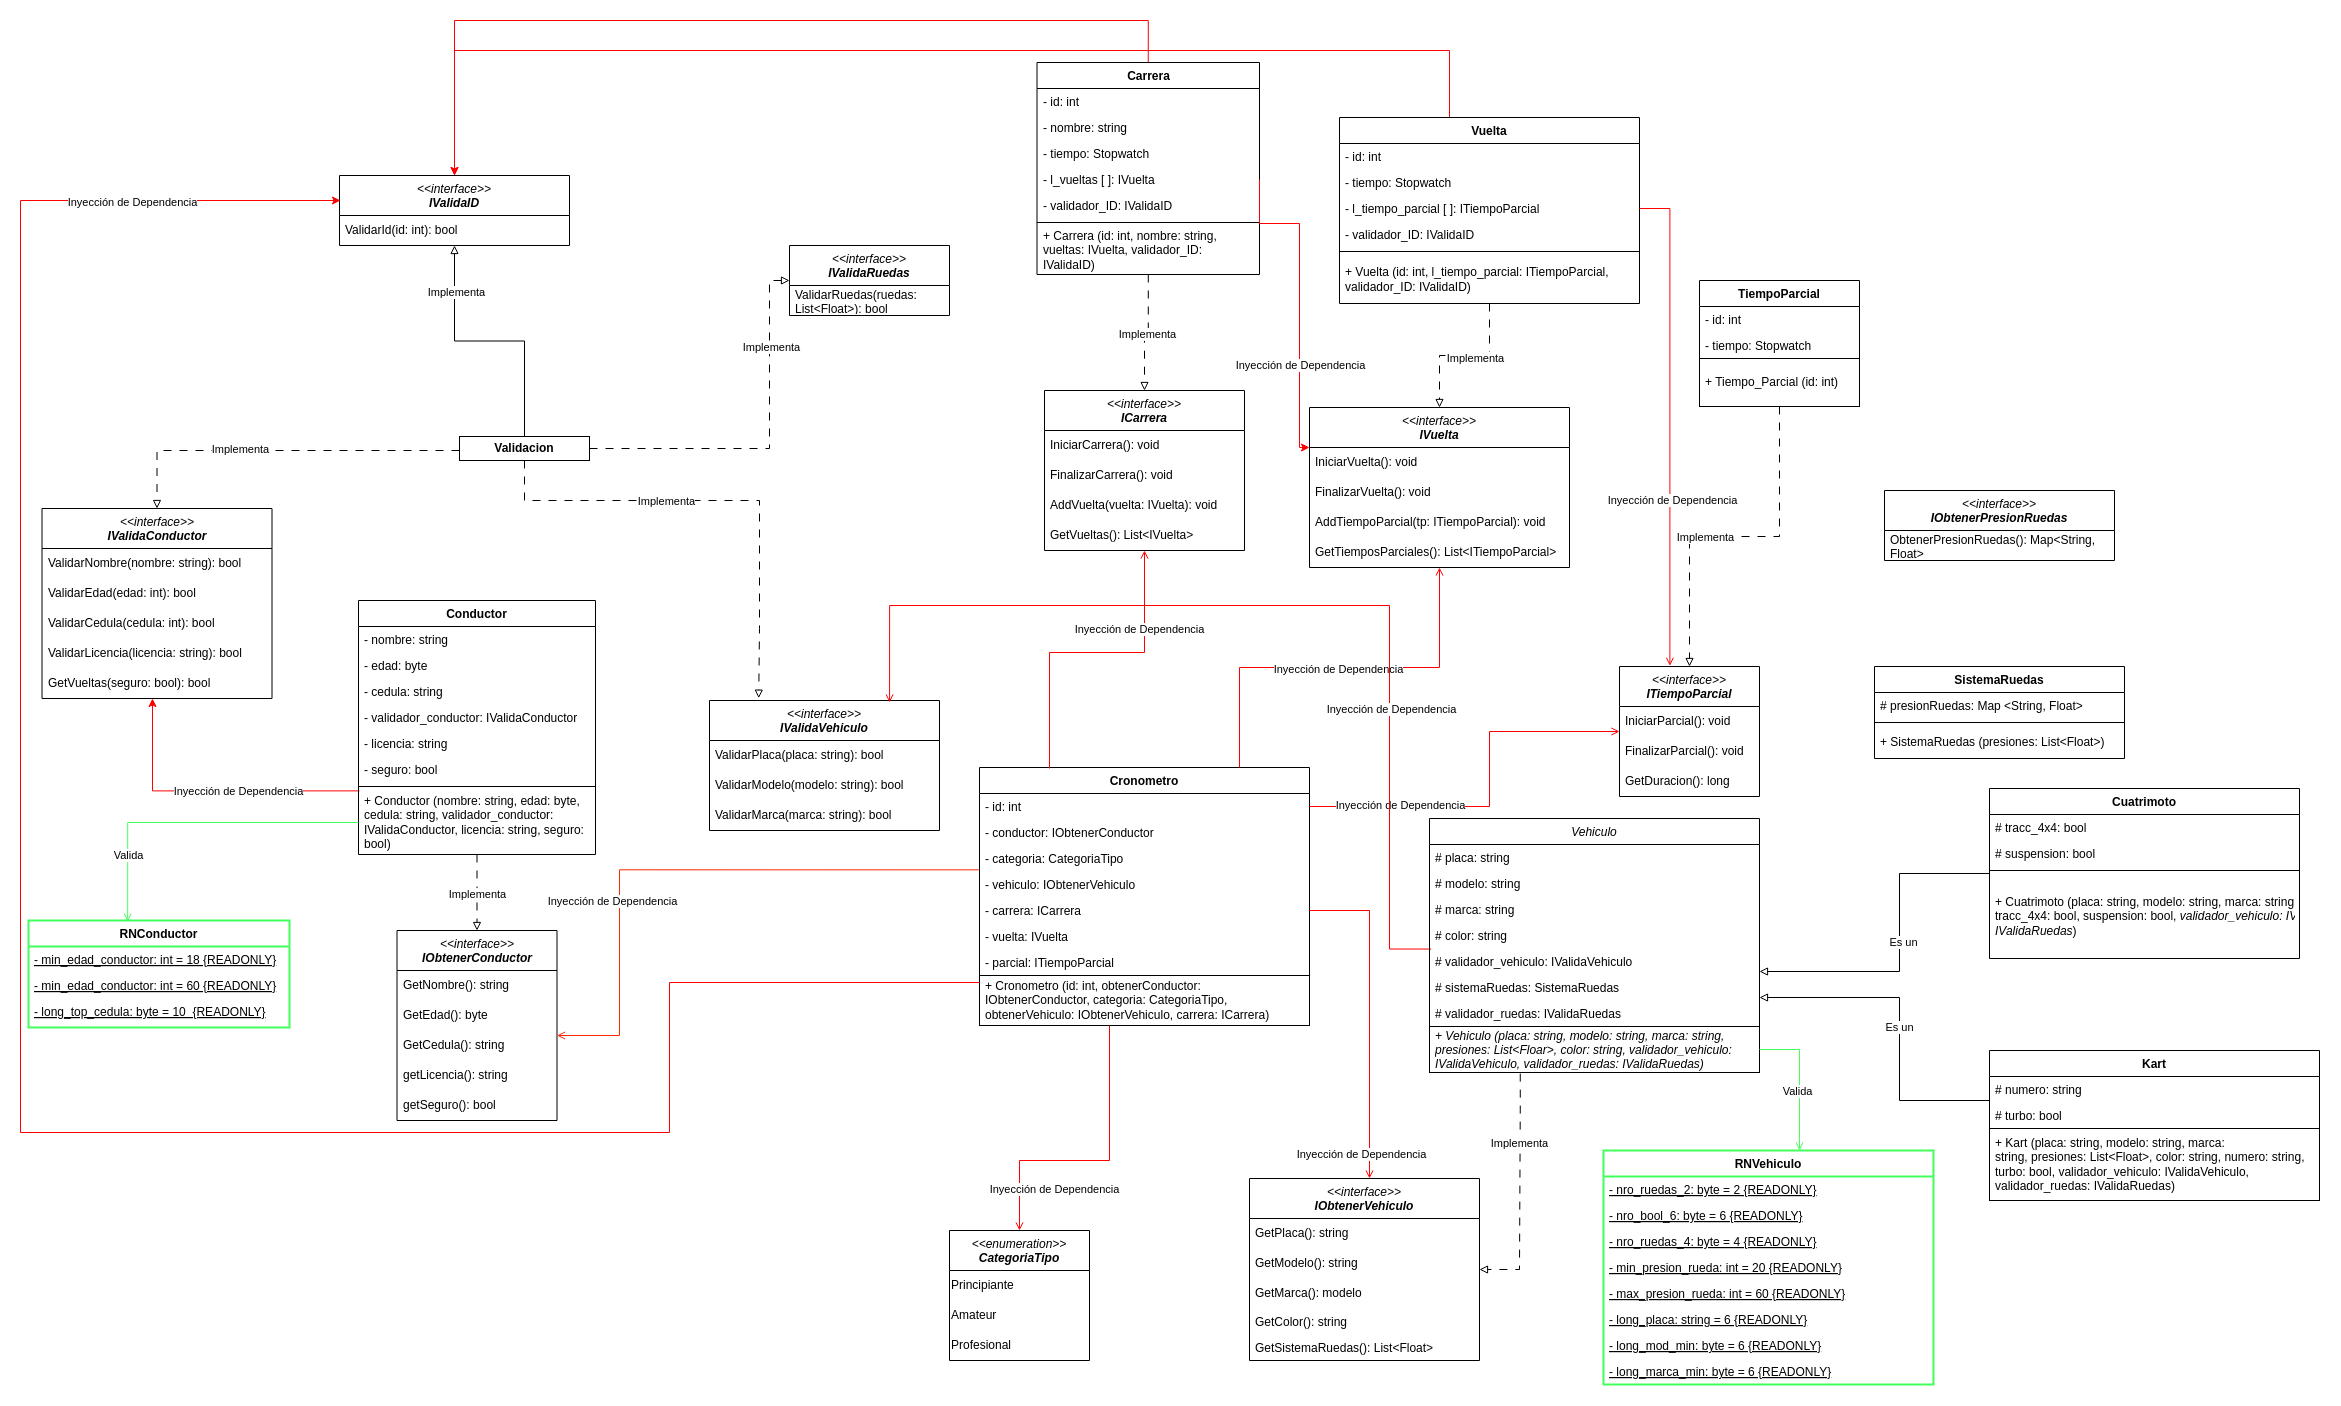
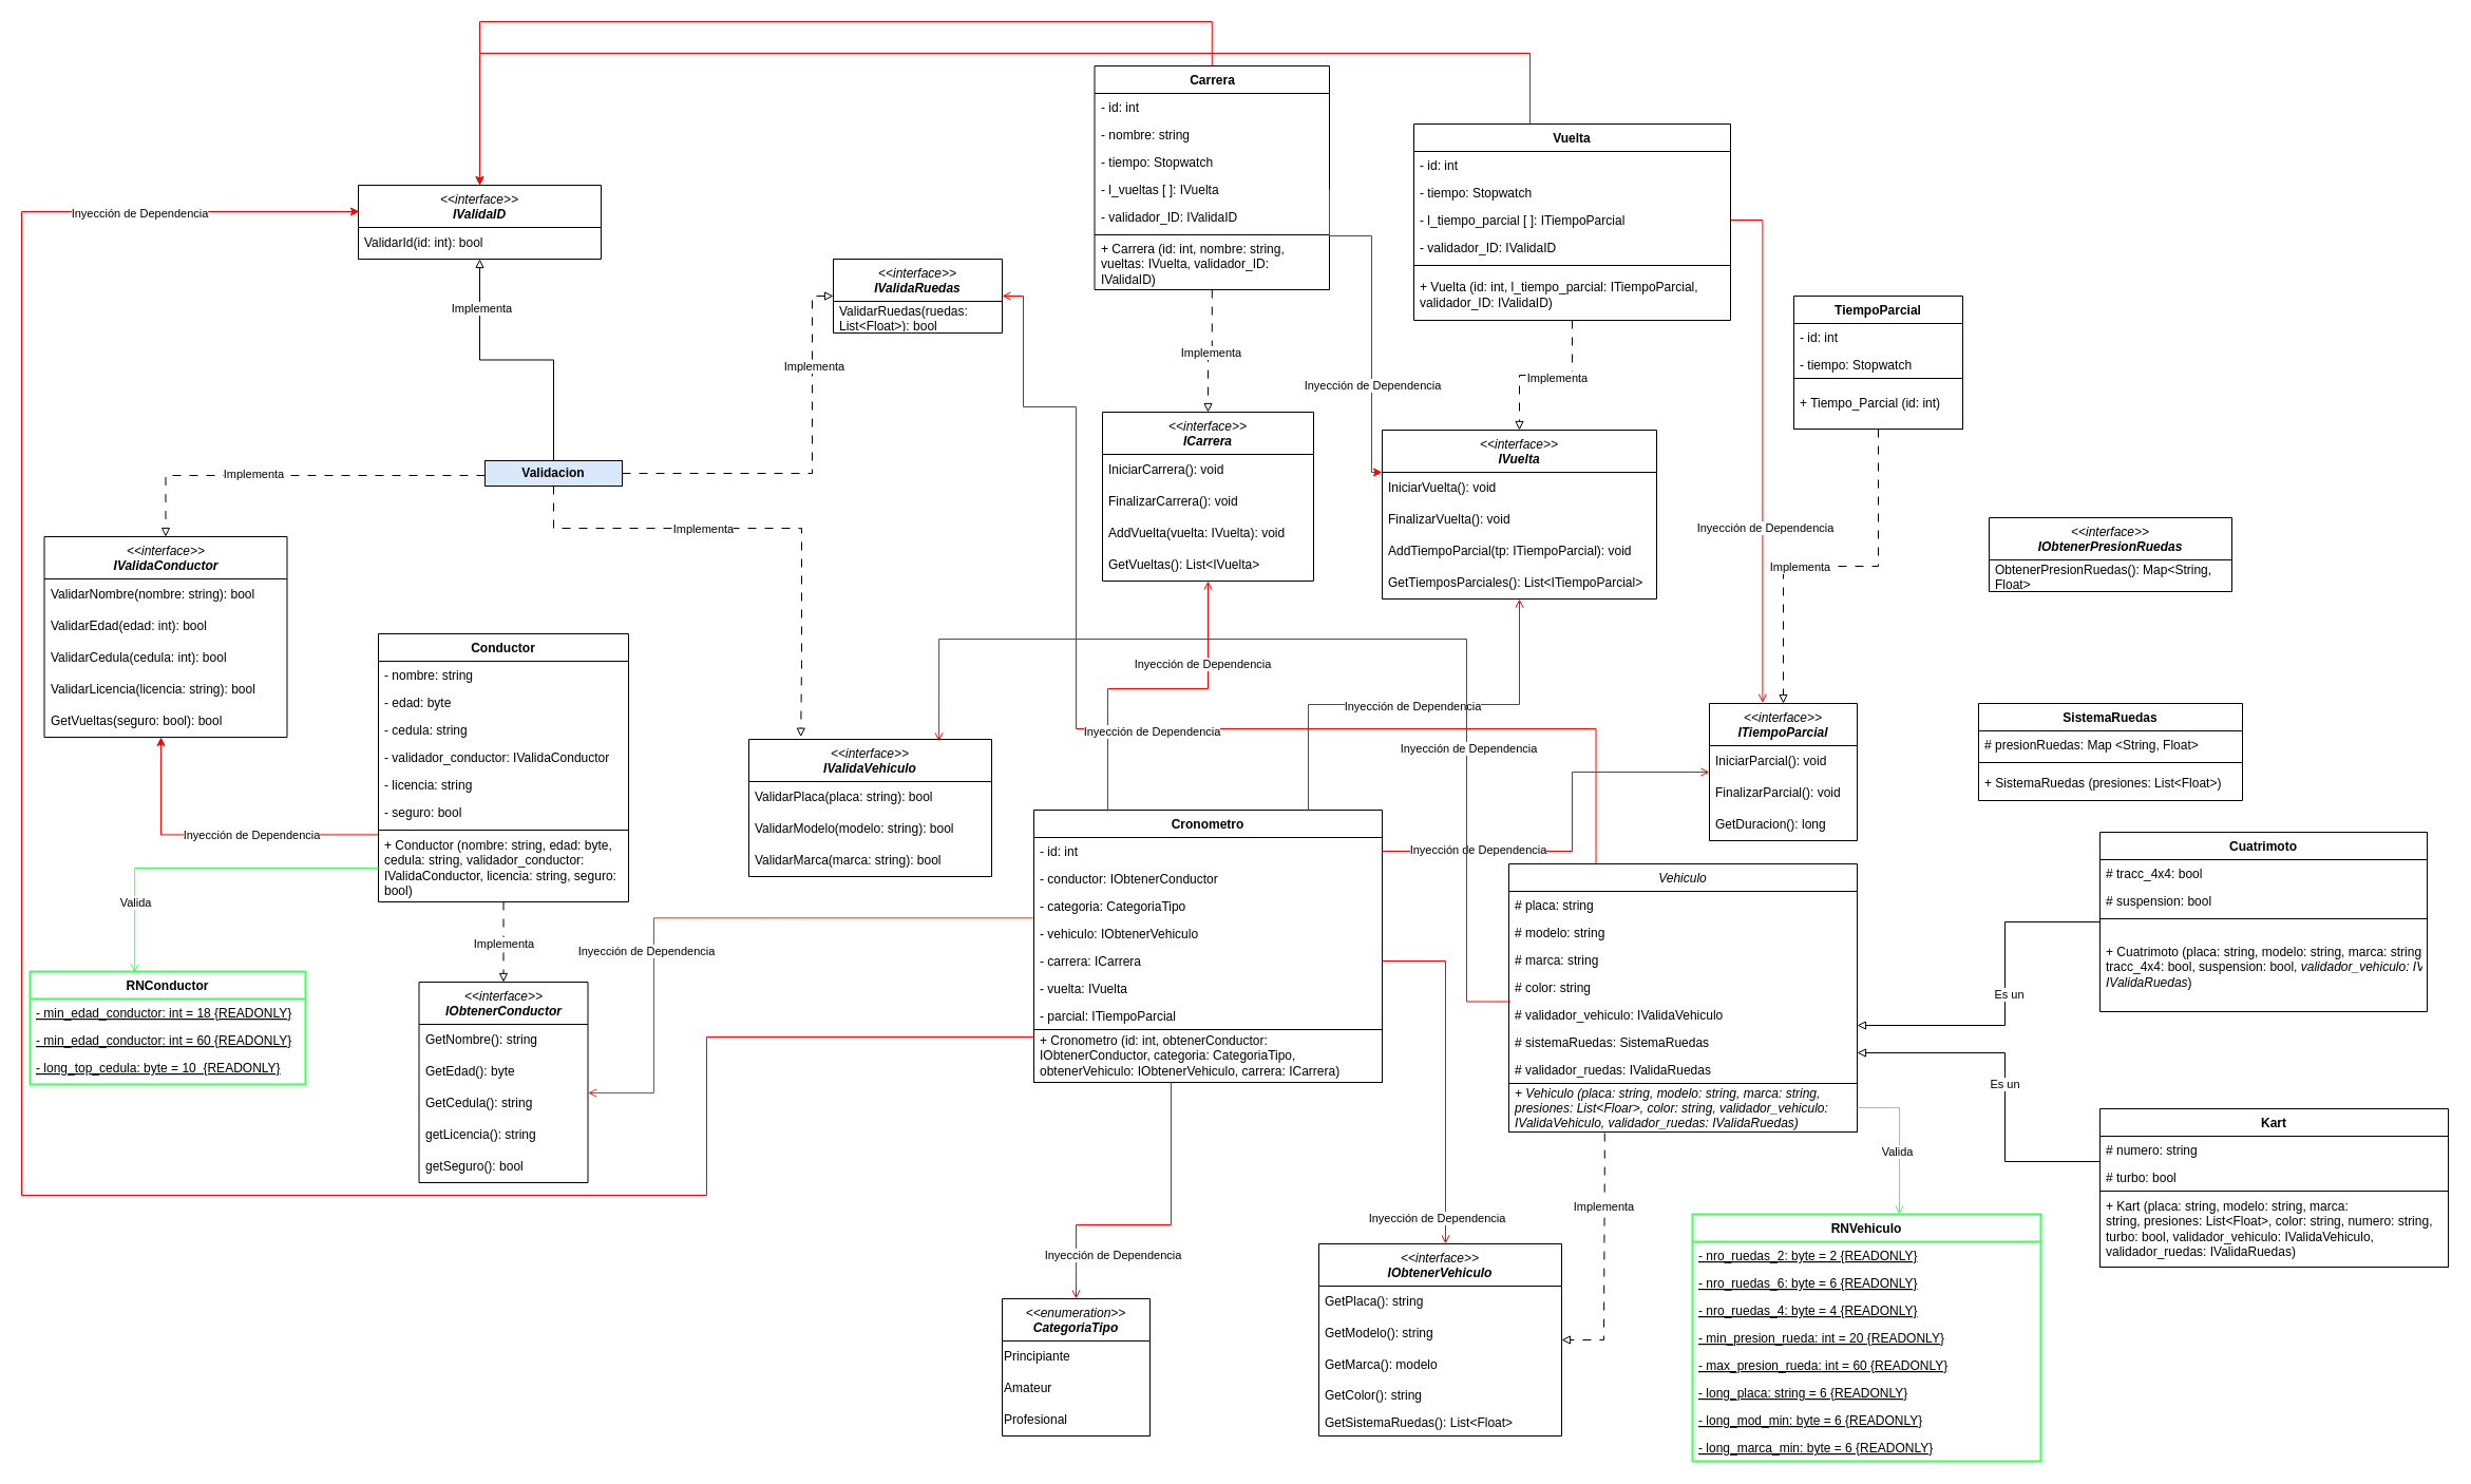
- <mxCell id="74" value="&lt;b&gt;Validacion&lt;/b&gt;" style="rounded=0;whiteSpace=wrap;html=1;" parent="1" vertex="1"><mxGeometry x="459" y="436" width="130" height="24" as="geometry" /></mxCell>
+ <mxCell id="74" value="&lt;b&gt;Validacion&lt;/b&gt;" style="rounded=0;whiteSpace=wrap;html=1;fillColor=#dae8fc;" parent="1" vertex="1"><mxGeometry x="459" y="436" width="130" height="24" as="geometry" /></mxCell>
+ <mxCell id="121" style="edgeStyle=orthogonalEdgeStyle;rounded=0;orthogonalLoop=1;jettySize=auto;html=1;exitX=0.25;exitY=0;exitDx=0;exitDy=0;entryX=1;entryY=0.5;entryDx=0;entryDy=0;strokeColor=#FF0000;endArrow=open;endFill=0;" parent="1" source="112" target="123" edge="1"><mxGeometry relative="1" as="geometry"><mxPoint x="1029" y="720" as="sourcePoint" /><Array as="points"><mxPoint x="1512" y="690" /><mxPoint x="1019" y="690" /><mxPoint x="1019" y="385" /><mxPoint x="969" y="385" /><mxPoint x="969" y="280" /></Array></mxGeometry></mxCell>
+ <mxCell id="122" value="Inyección de Dependencia" style="edgeLabel;html=1;align=center;verticalAlign=middle;resizable=0;points=[];" parent="121" vertex="1" connectable="0"><mxGeometry x="-0.002" y="2" relative="1" as="geometry"><mxPoint as="offset" /></mxGeometry></mxCell>
- <mxCell id="156" value="- nro_bool_6: byte = 6 {READONLY}" style="text;align=left;verticalAlign=top;spacingLeft=4;spacingRight=4;overflow=hidden;rotatable=0;points=[[0,0.5],[1,0.5]];portConstraint=eastwest;fontStyle=4" parent="154" vertex="1"><mxGeometry y="52" width="330" height="26" as="geometry" /></mxCell>
+ <mxCell id="156" value="- nro_ruedas_6: byte = 6 {READONLY}" style="text;align=left;verticalAlign=top;spacingLeft=4;spacingRight=4;overflow=hidden;rotatable=0;points=[[0,0.5],[1,0.5]];portConstraint=eastwest;fontStyle=4" parent="154" vertex="1"><mxGeometry y="52" width="330" height="26" as="geometry" /></mxCell>
